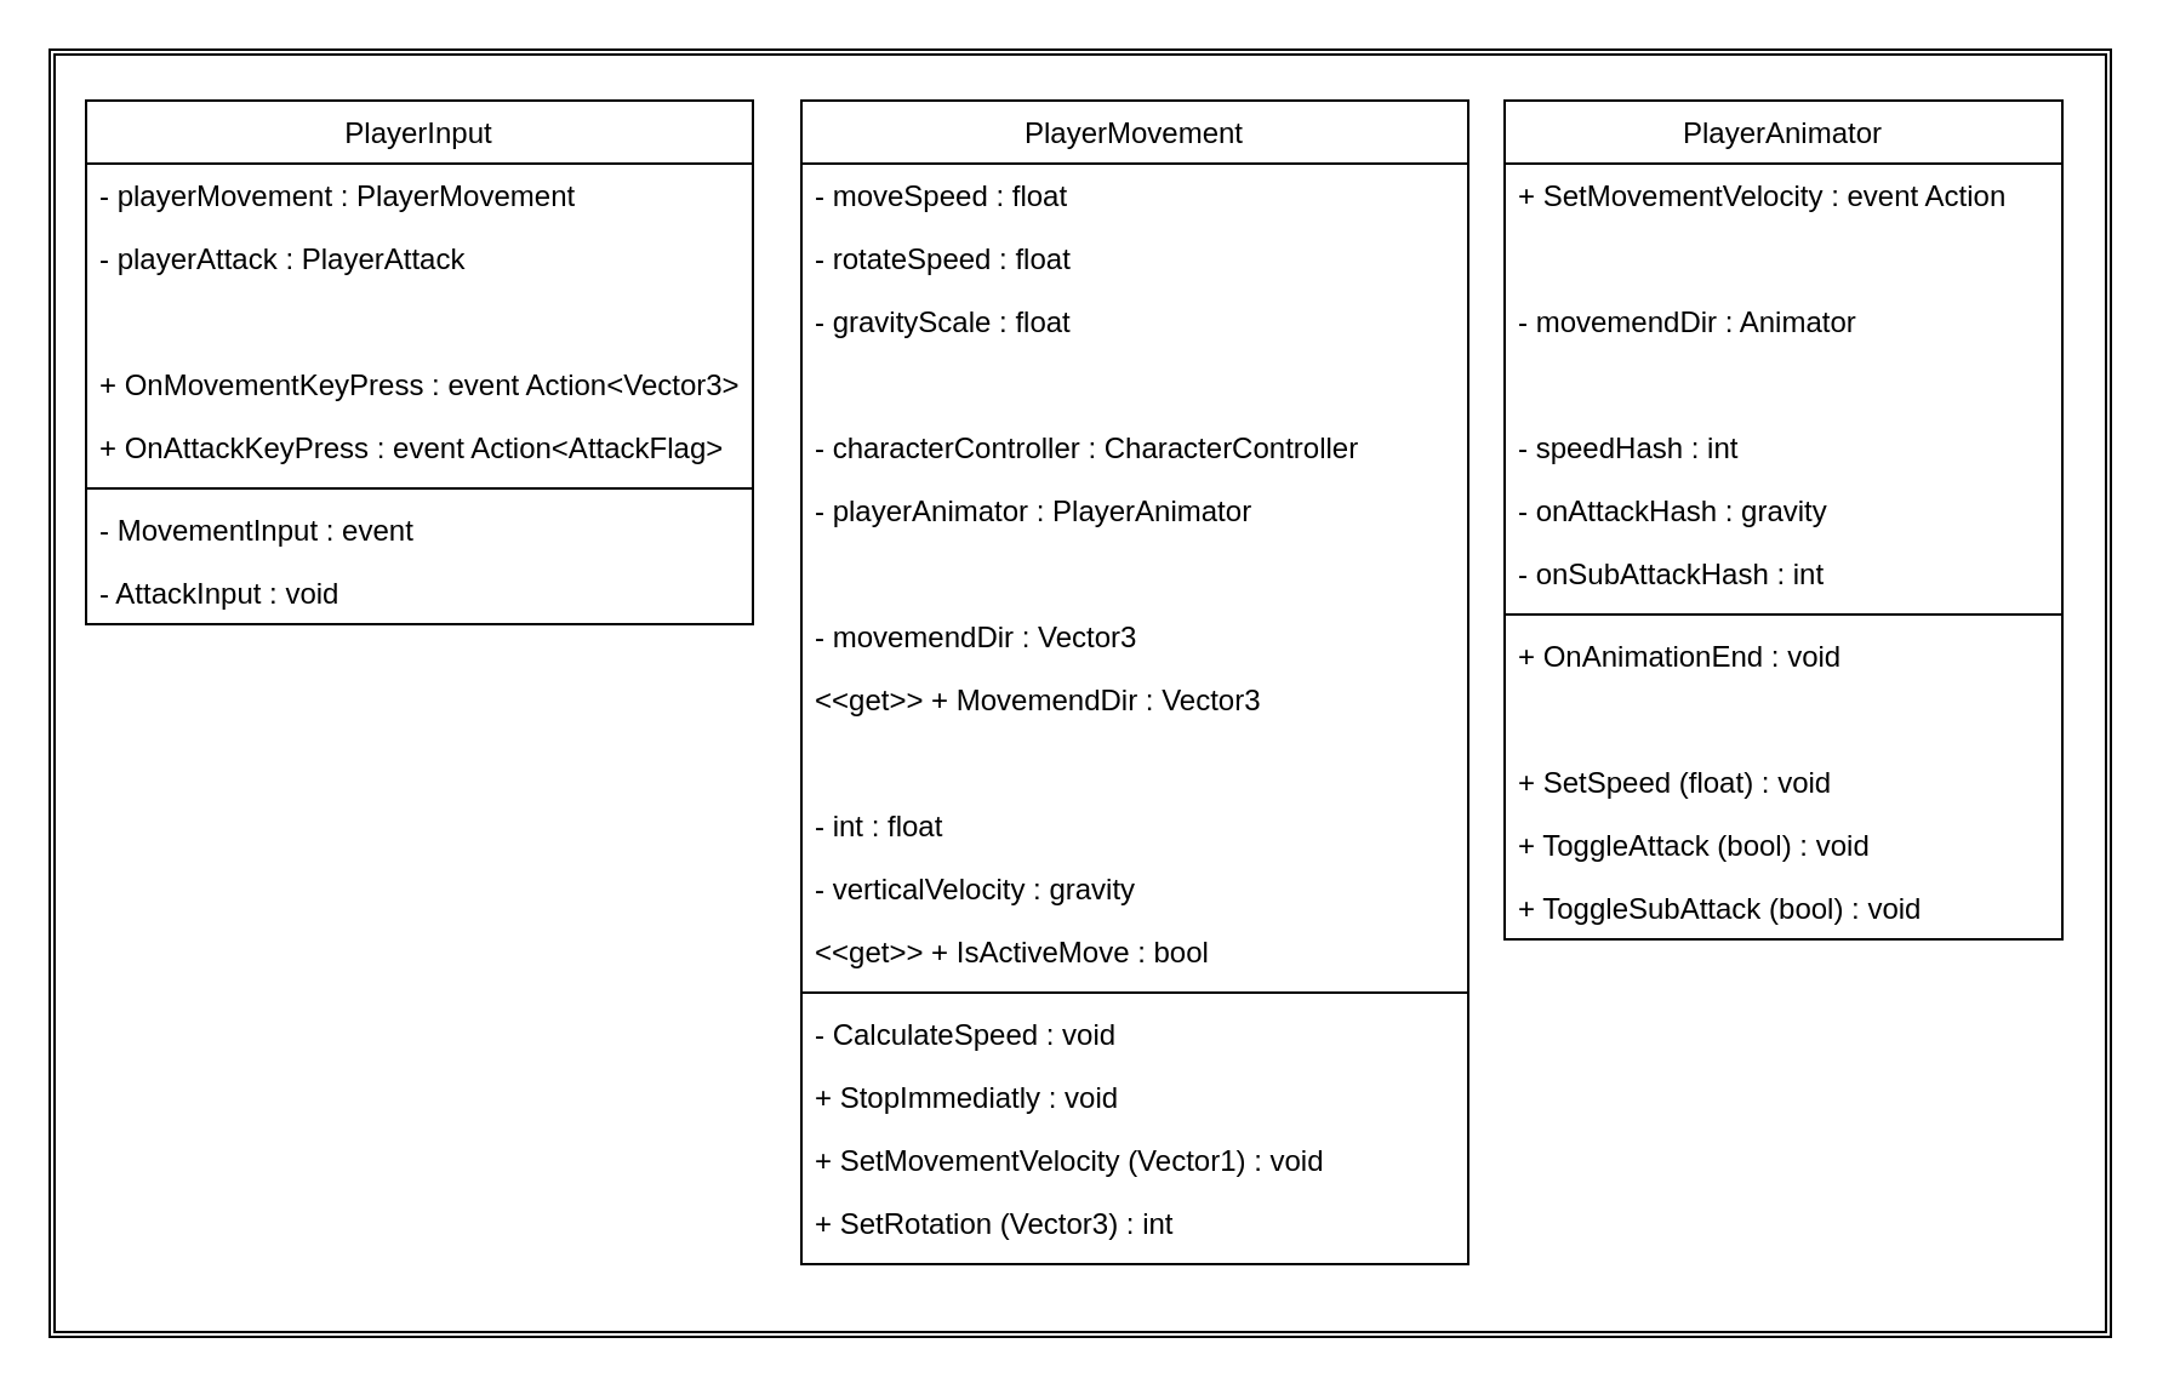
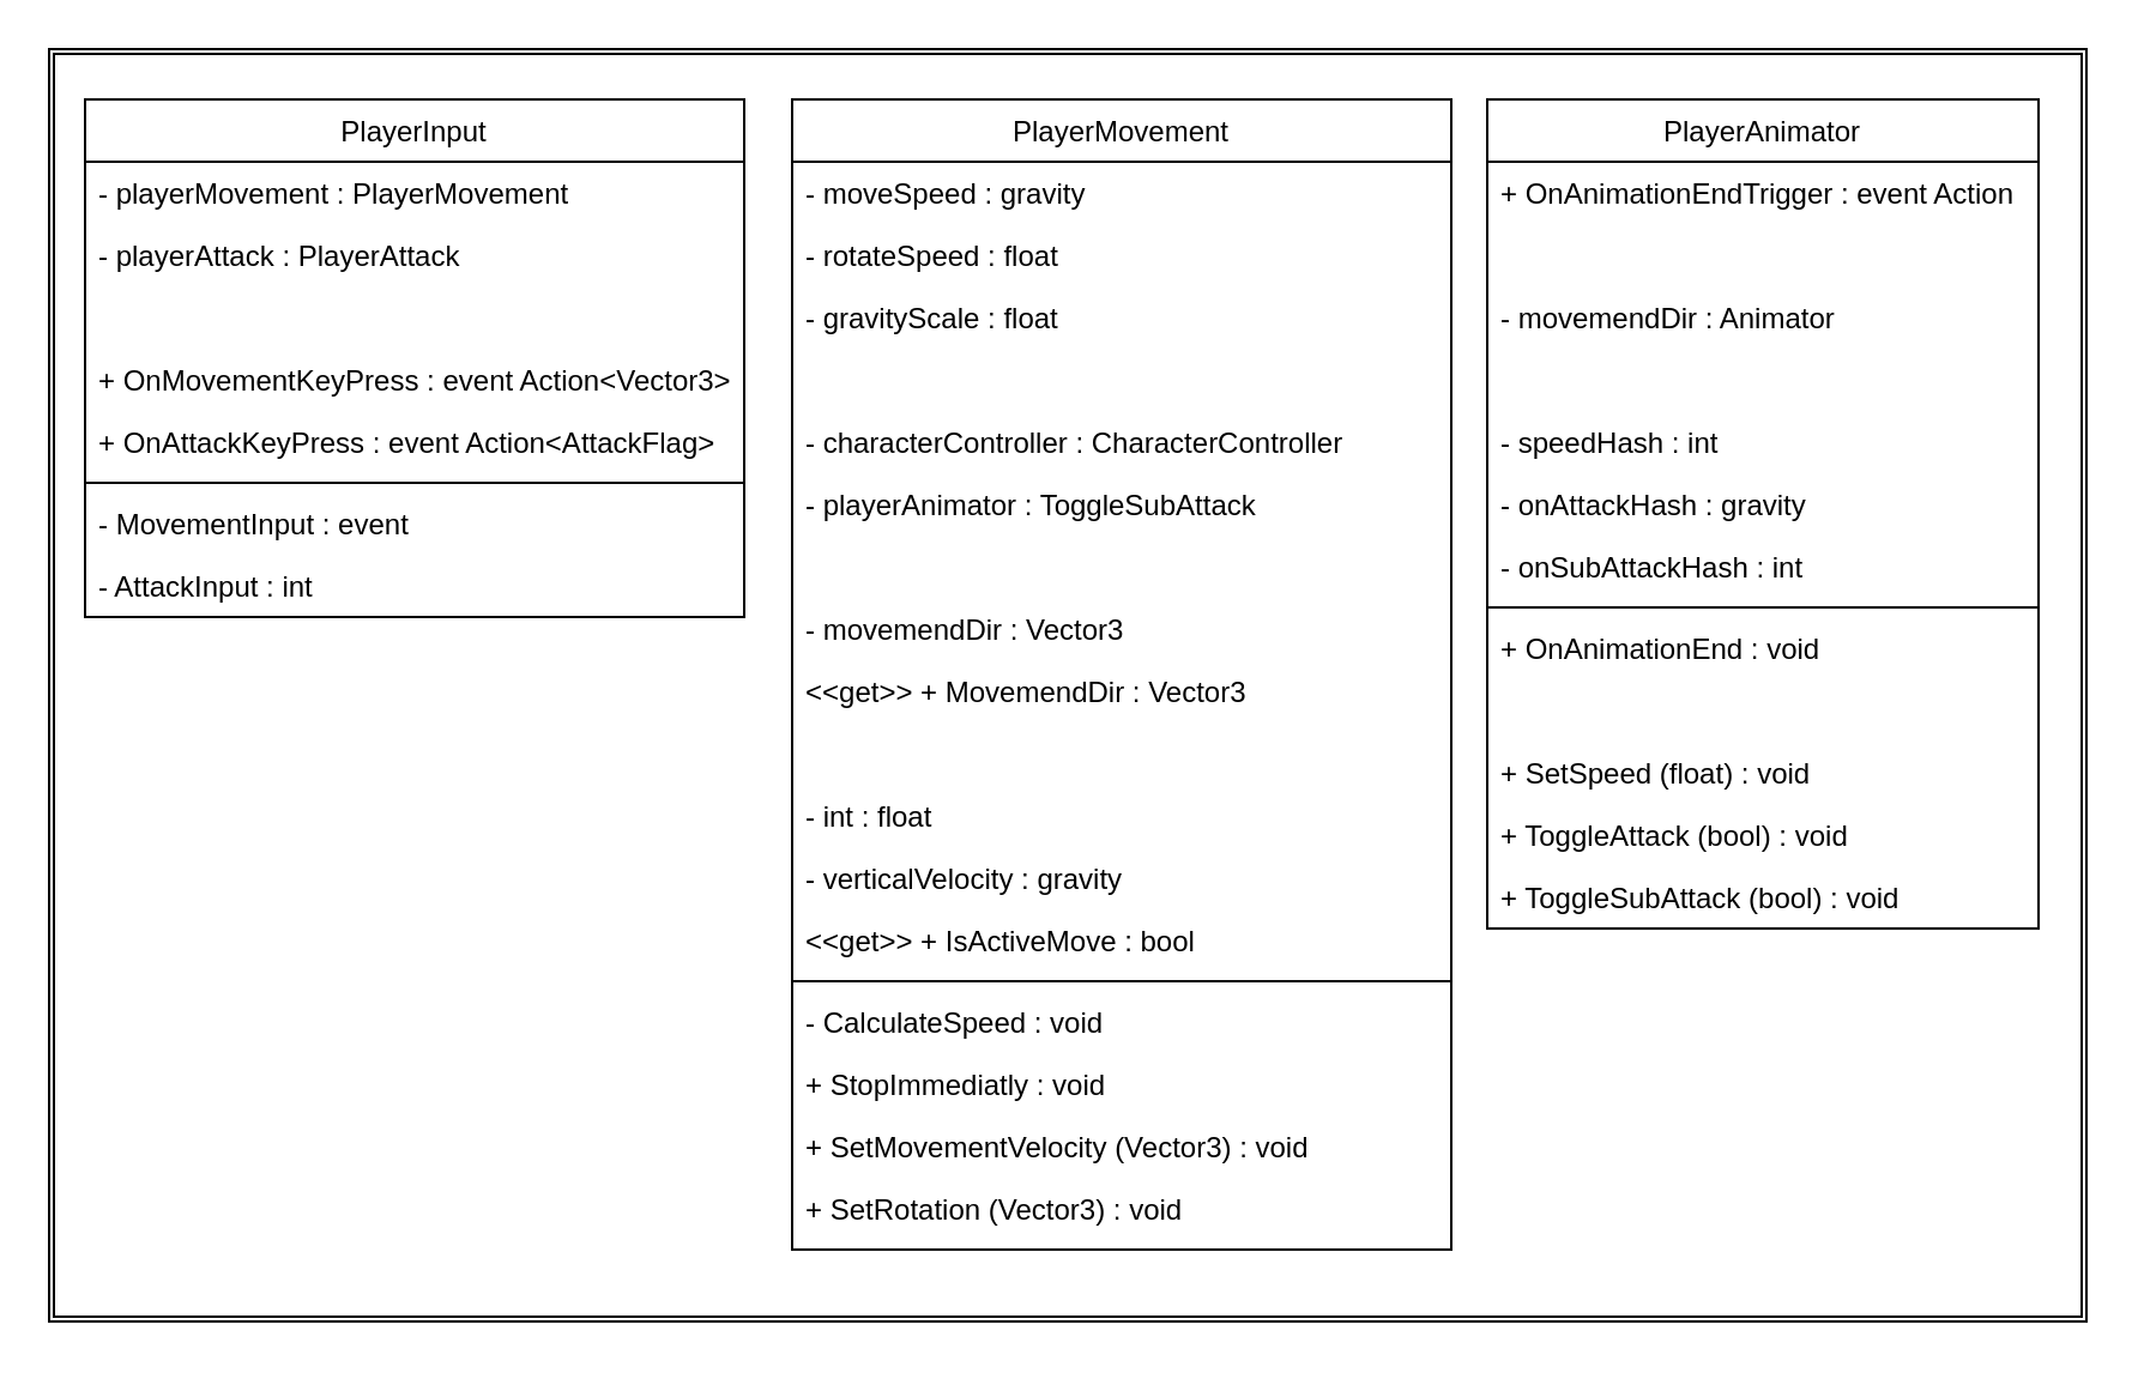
- <mxCell id="13" value="- moveSpeed : float" style="text;align=left;verticalAlign=top;spacingLeft=4;spacingRight=4;overflow=hidden;rotatable=0;points=[[0,0.5],[1,0.5]];portConstraint=eastwest;rounded=0;shadow=0;html=0;" parent="12" vertex="1"><mxGeometry y="26" width="275" height="26" as="geometry" /></mxCell>
+ <mxCell id="13" value="- moveSpeed : gravity" style="text;align=left;verticalAlign=top;spacingLeft=4;spacingRight=4;overflow=hidden;rotatable=0;points=[[0,0.5],[1,0.5]];portConstraint=eastwest;rounded=0;shadow=0;html=0;" parent="12" vertex="1"><mxGeometry y="26" width="275" height="26" as="geometry" /></mxCell>
- <mxCell id="32" value="+ SetMovementVelocity : event Action" style="text;align=left;verticalAlign=top;spacingLeft=4;spacingRight=4;overflow=hidden;rotatable=0;points=[[0,0.5],[1,0.5]];portConstraint=eastwest;rounded=0;shadow=0;html=0;" parent="31" vertex="1"><mxGeometry y="26" width="230" height="26" as="geometry" /></mxCell>
+ <mxCell id="32" value="+ OnAnimationEndTrigger : event Action" style="text;align=left;verticalAlign=top;spacingLeft=4;spacingRight=4;overflow=hidden;rotatable=0;points=[[0,0.5],[1,0.5]];portConstraint=eastwest;rounded=0;shadow=0;html=0;" parent="31" vertex="1"><mxGeometry y="26" width="230" height="26" as="geometry" /></mxCell>
- <mxCell id="18" value="- playerAnimator : PlayerAnimator" style="text;align=left;verticalAlign=top;spacingLeft=4;spacingRight=4;overflow=hidden;rotatable=0;points=[[0,0.5],[1,0.5]];portConstraint=eastwest;rounded=0;shadow=0;html=0;" parent="12" vertex="1"><mxGeometry y="156" width="275" height="26" as="geometry" /></mxCell>
+ <mxCell id="18" value="- playerAnimator : ToggleSubAttack" style="text;align=left;verticalAlign=top;spacingLeft=4;spacingRight=4;overflow=hidden;rotatable=0;points=[[0,0.5],[1,0.5]];portConstraint=eastwest;rounded=0;shadow=0;html=0;" parent="12" vertex="1"><mxGeometry y="156" width="275" height="26" as="geometry" /></mxCell>
- <mxCell id="11" value="- AttackInput : void" style="text;align=left;verticalAlign=top;spacingLeft=4;spacingRight=4;overflow=hidden;rotatable=0;points=[[0,0.5],[1,0.5]];portConstraint=eastwest;rounded=0;shadow=0;html=0;" parent="3" vertex="1"><mxGeometry y="190" width="275" height="26" as="geometry" /></mxCell>
+ <mxCell id="11" value="- AttackInput : int" style="text;align=left;verticalAlign=top;spacingLeft=4;spacingRight=4;overflow=hidden;rotatable=0;points=[[0,0.5],[1,0.5]];portConstraint=eastwest;rounded=0;shadow=0;html=0;" parent="3" vertex="1"><mxGeometry y="190" width="275" height="26" as="geometry" /></mxCell>
- <mxCell id="29" value="+ SetMovementVelocity (Vector1) : void" style="text;align=left;verticalAlign=top;spacingLeft=4;spacingRight=4;overflow=hidden;rotatable=0;points=[[0,0.5],[1,0.5]];portConstraint=eastwest;rounded=0;shadow=0;html=0;" parent="12" vertex="1"><mxGeometry y="424" width="275" height="26" as="geometry" /></mxCell>
+ <mxCell id="29" value="+ SetMovementVelocity (Vector3) : void" style="text;align=left;verticalAlign=top;spacingLeft=4;spacingRight=4;overflow=hidden;rotatable=0;points=[[0,0.5],[1,0.5]];portConstraint=eastwest;rounded=0;shadow=0;html=0;" parent="12" vertex="1"><mxGeometry y="424" width="275" height="26" as="geometry" /></mxCell>
- <mxCell id="30" value="+ SetRotation (Vector3) : int" style="text;align=left;verticalAlign=top;spacingLeft=4;spacingRight=4;overflow=hidden;rotatable=0;points=[[0,0.5],[1,0.5]];portConstraint=eastwest;rounded=0;shadow=0;html=0;" parent="12" vertex="1"><mxGeometry y="450" width="275" height="26" as="geometry" /></mxCell>
+ <mxCell id="30" value="+ SetRotation (Vector3) : void" style="text;align=left;verticalAlign=top;spacingLeft=4;spacingRight=4;overflow=hidden;rotatable=0;points=[[0,0.5],[1,0.5]];portConstraint=eastwest;rounded=0;shadow=0;html=0;" parent="12" vertex="1"><mxGeometry y="450" width="275" height="26" as="geometry" /></mxCell>
